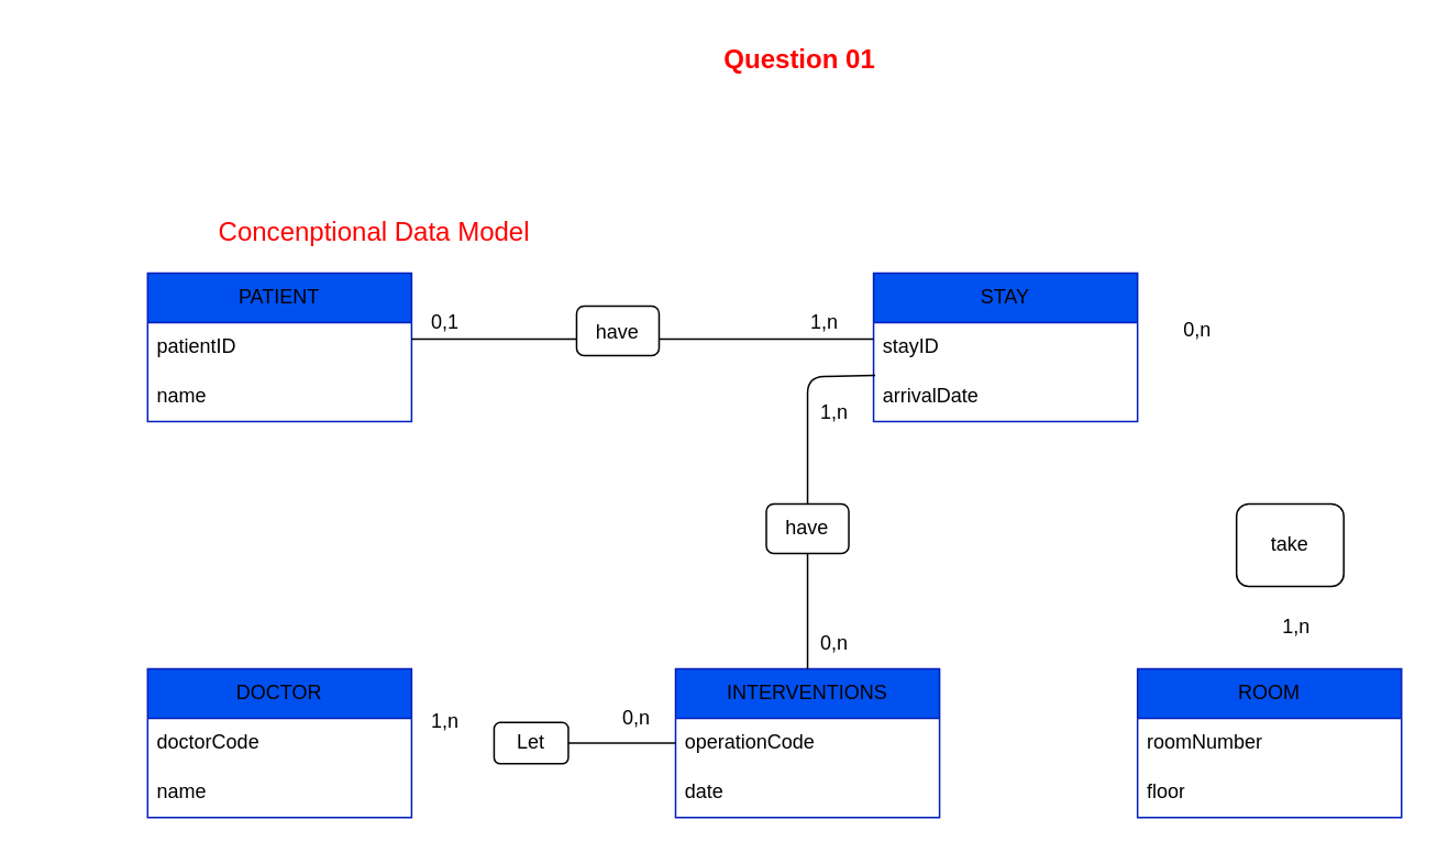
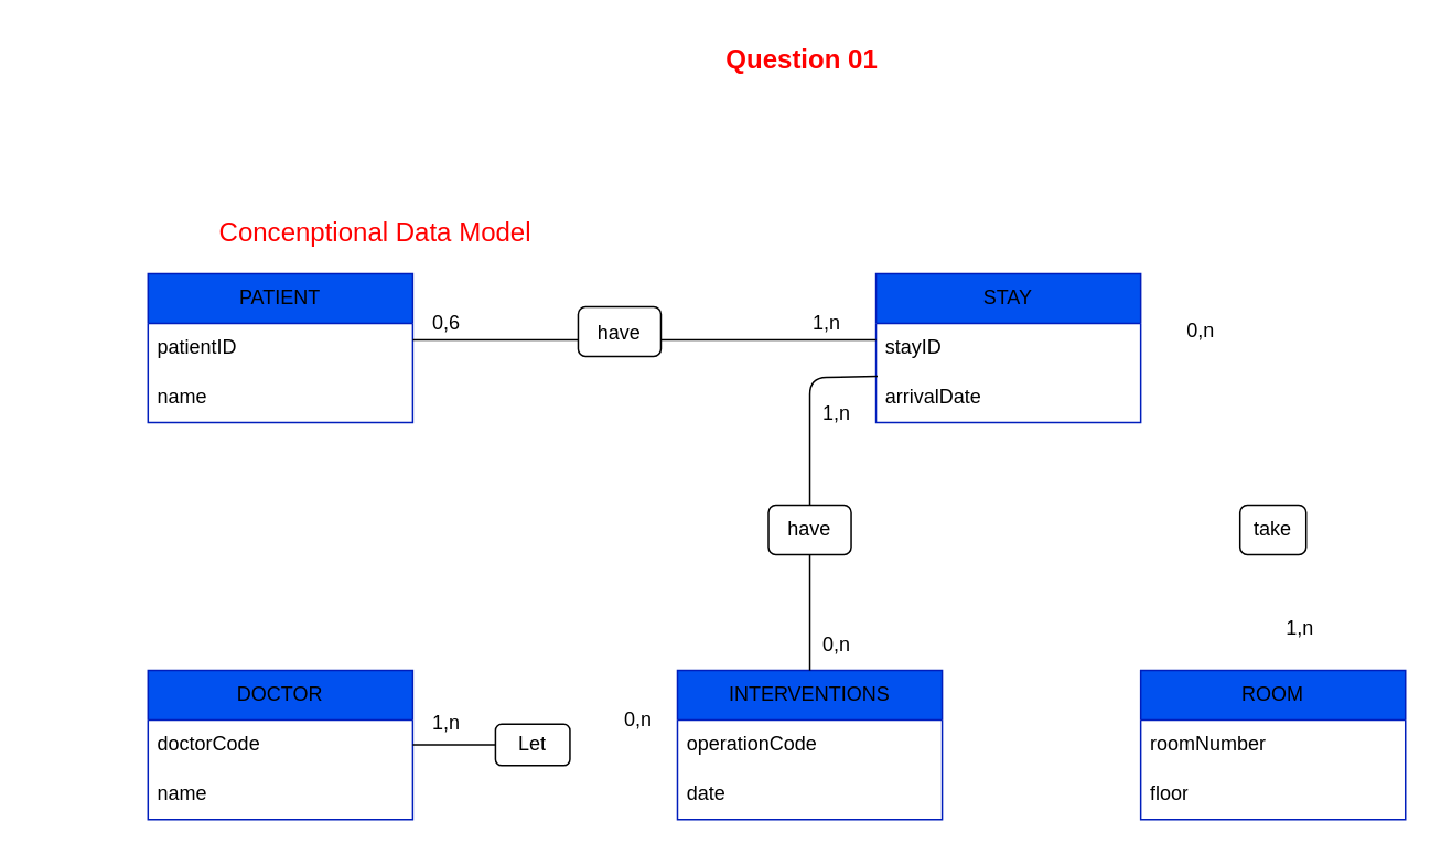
- <mxCell id="27" value="0,1" style="text;html=1;align=center;verticalAlign=middle;resizable=0;points=[];autosize=1;strokeColor=none;fillColor=none;fontColor=#000000;" parent="1" vertex="1"><mxGeometry x="249" y="180" width="40" height="30" as="geometry" /></mxCell>
+ <mxCell id="27" value="0,6" style="text;html=1;align=center;verticalAlign=middle;resizable=0;points=[];autosize=1;strokeColor=none;fillColor=none;fontColor=#000000;" parent="1" vertex="1"><mxGeometry x="249" y="180" width="40" height="30" as="geometry" /></mxCell>
- <mxCell id="18" value="take" style="rounded=1;whiteSpace=wrap;html=1;fontColor=#000000;fillColor=none;strokeColor=#000000;" parent="1" vertex="1"><mxGeometry x="749" y="305" width="65" height="50" as="geometry" /></mxCell>
+ <mxCell id="18" value="take" style="rounded=1;whiteSpace=wrap;html=1;fontColor=#000000;fillColor=none;strokeColor=#000000;" parent="1" vertex="1"><mxGeometry x="749" y="305" width="40" height="30" as="geometry" /></mxCell>
+ <mxCell id="25" value="" style="endArrow=none;html=1;entryX=1;entryY=0.5;entryDx=0;entryDy=0;exitX=0;exitY=0.5;exitDx=0;exitDy=0;fontColor=#000000;strokeColor=#000000;" parent="1" source="20" target="15" edge="1"><mxGeometry width="50" height="50" relative="1" as="geometry"><mxPoint x="389" y="245" as="sourcePoint" /><mxPoint x="289" y="245" as="targetPoint" /></mxGeometry></mxCell>
- <mxCell id="26" value="" style="endArrow=none;html=1;entryX=1;entryY=0.5;entryDx=0;entryDy=0;exitX=0;exitY=0.5;exitDx=0;exitDy=0;fontColor=#000000;strokeColor=#000000;" parent="1" source="12" target="20" edge="1"><mxGeometry width="50" height="50" relative="1" as="geometry"><mxPoint x="399" y="255" as="sourcePoint" /><mxPoint x="299" y="255" as="targetPoint" /></mxGeometry></mxCell>
